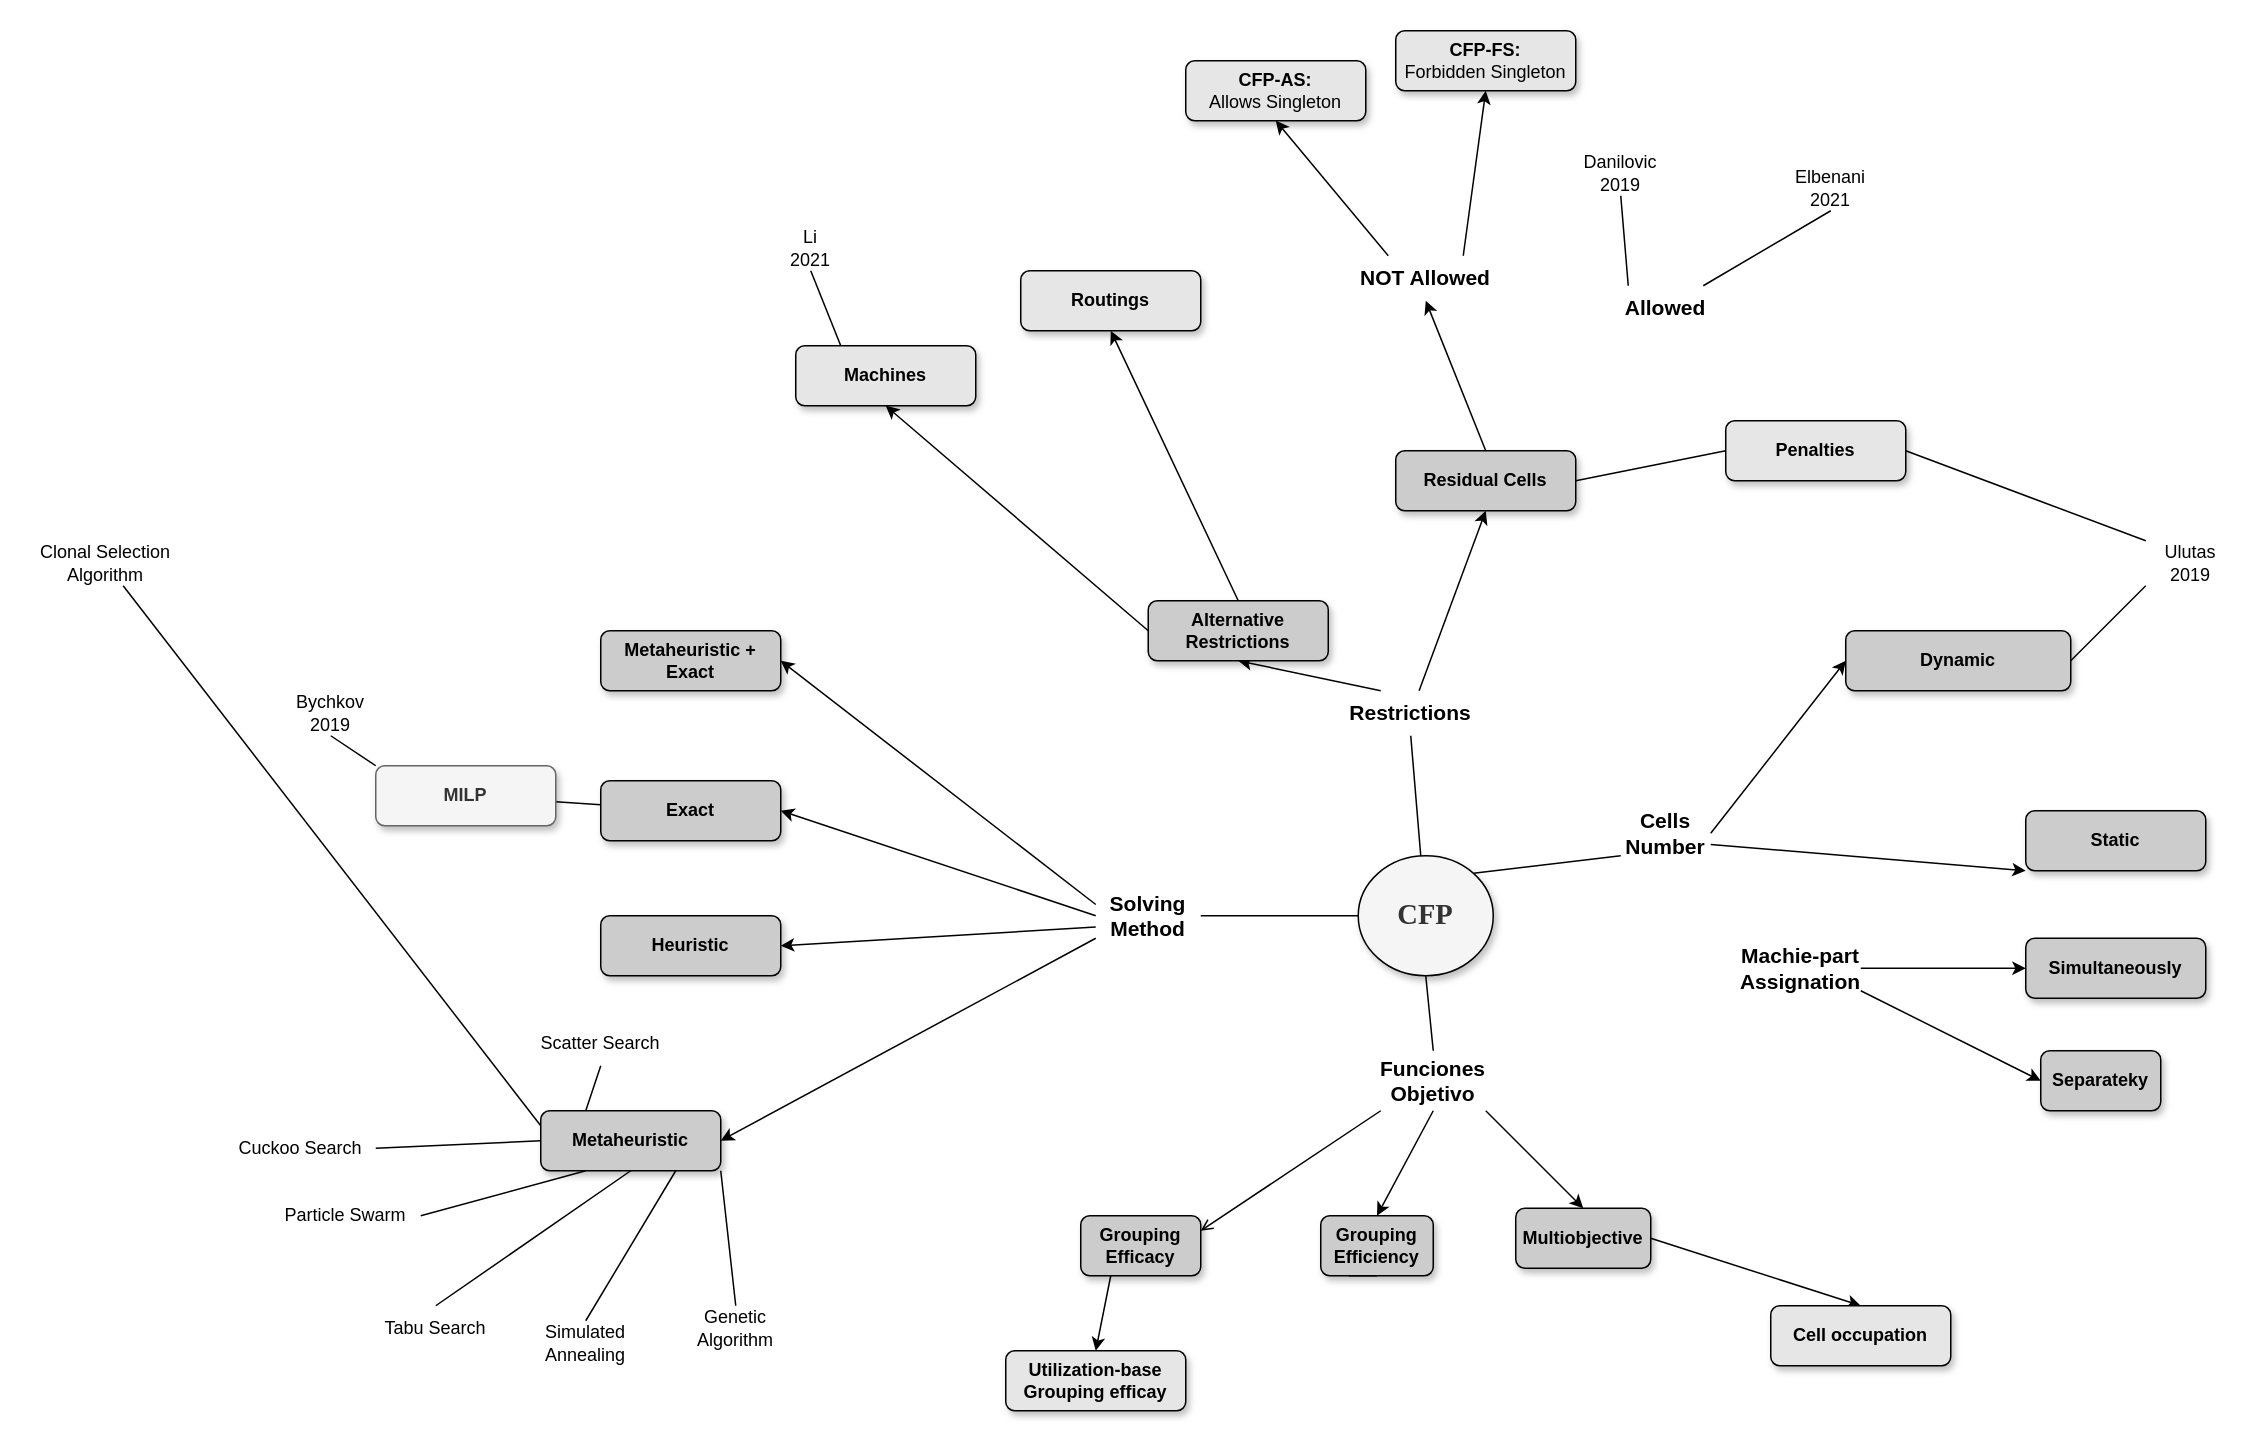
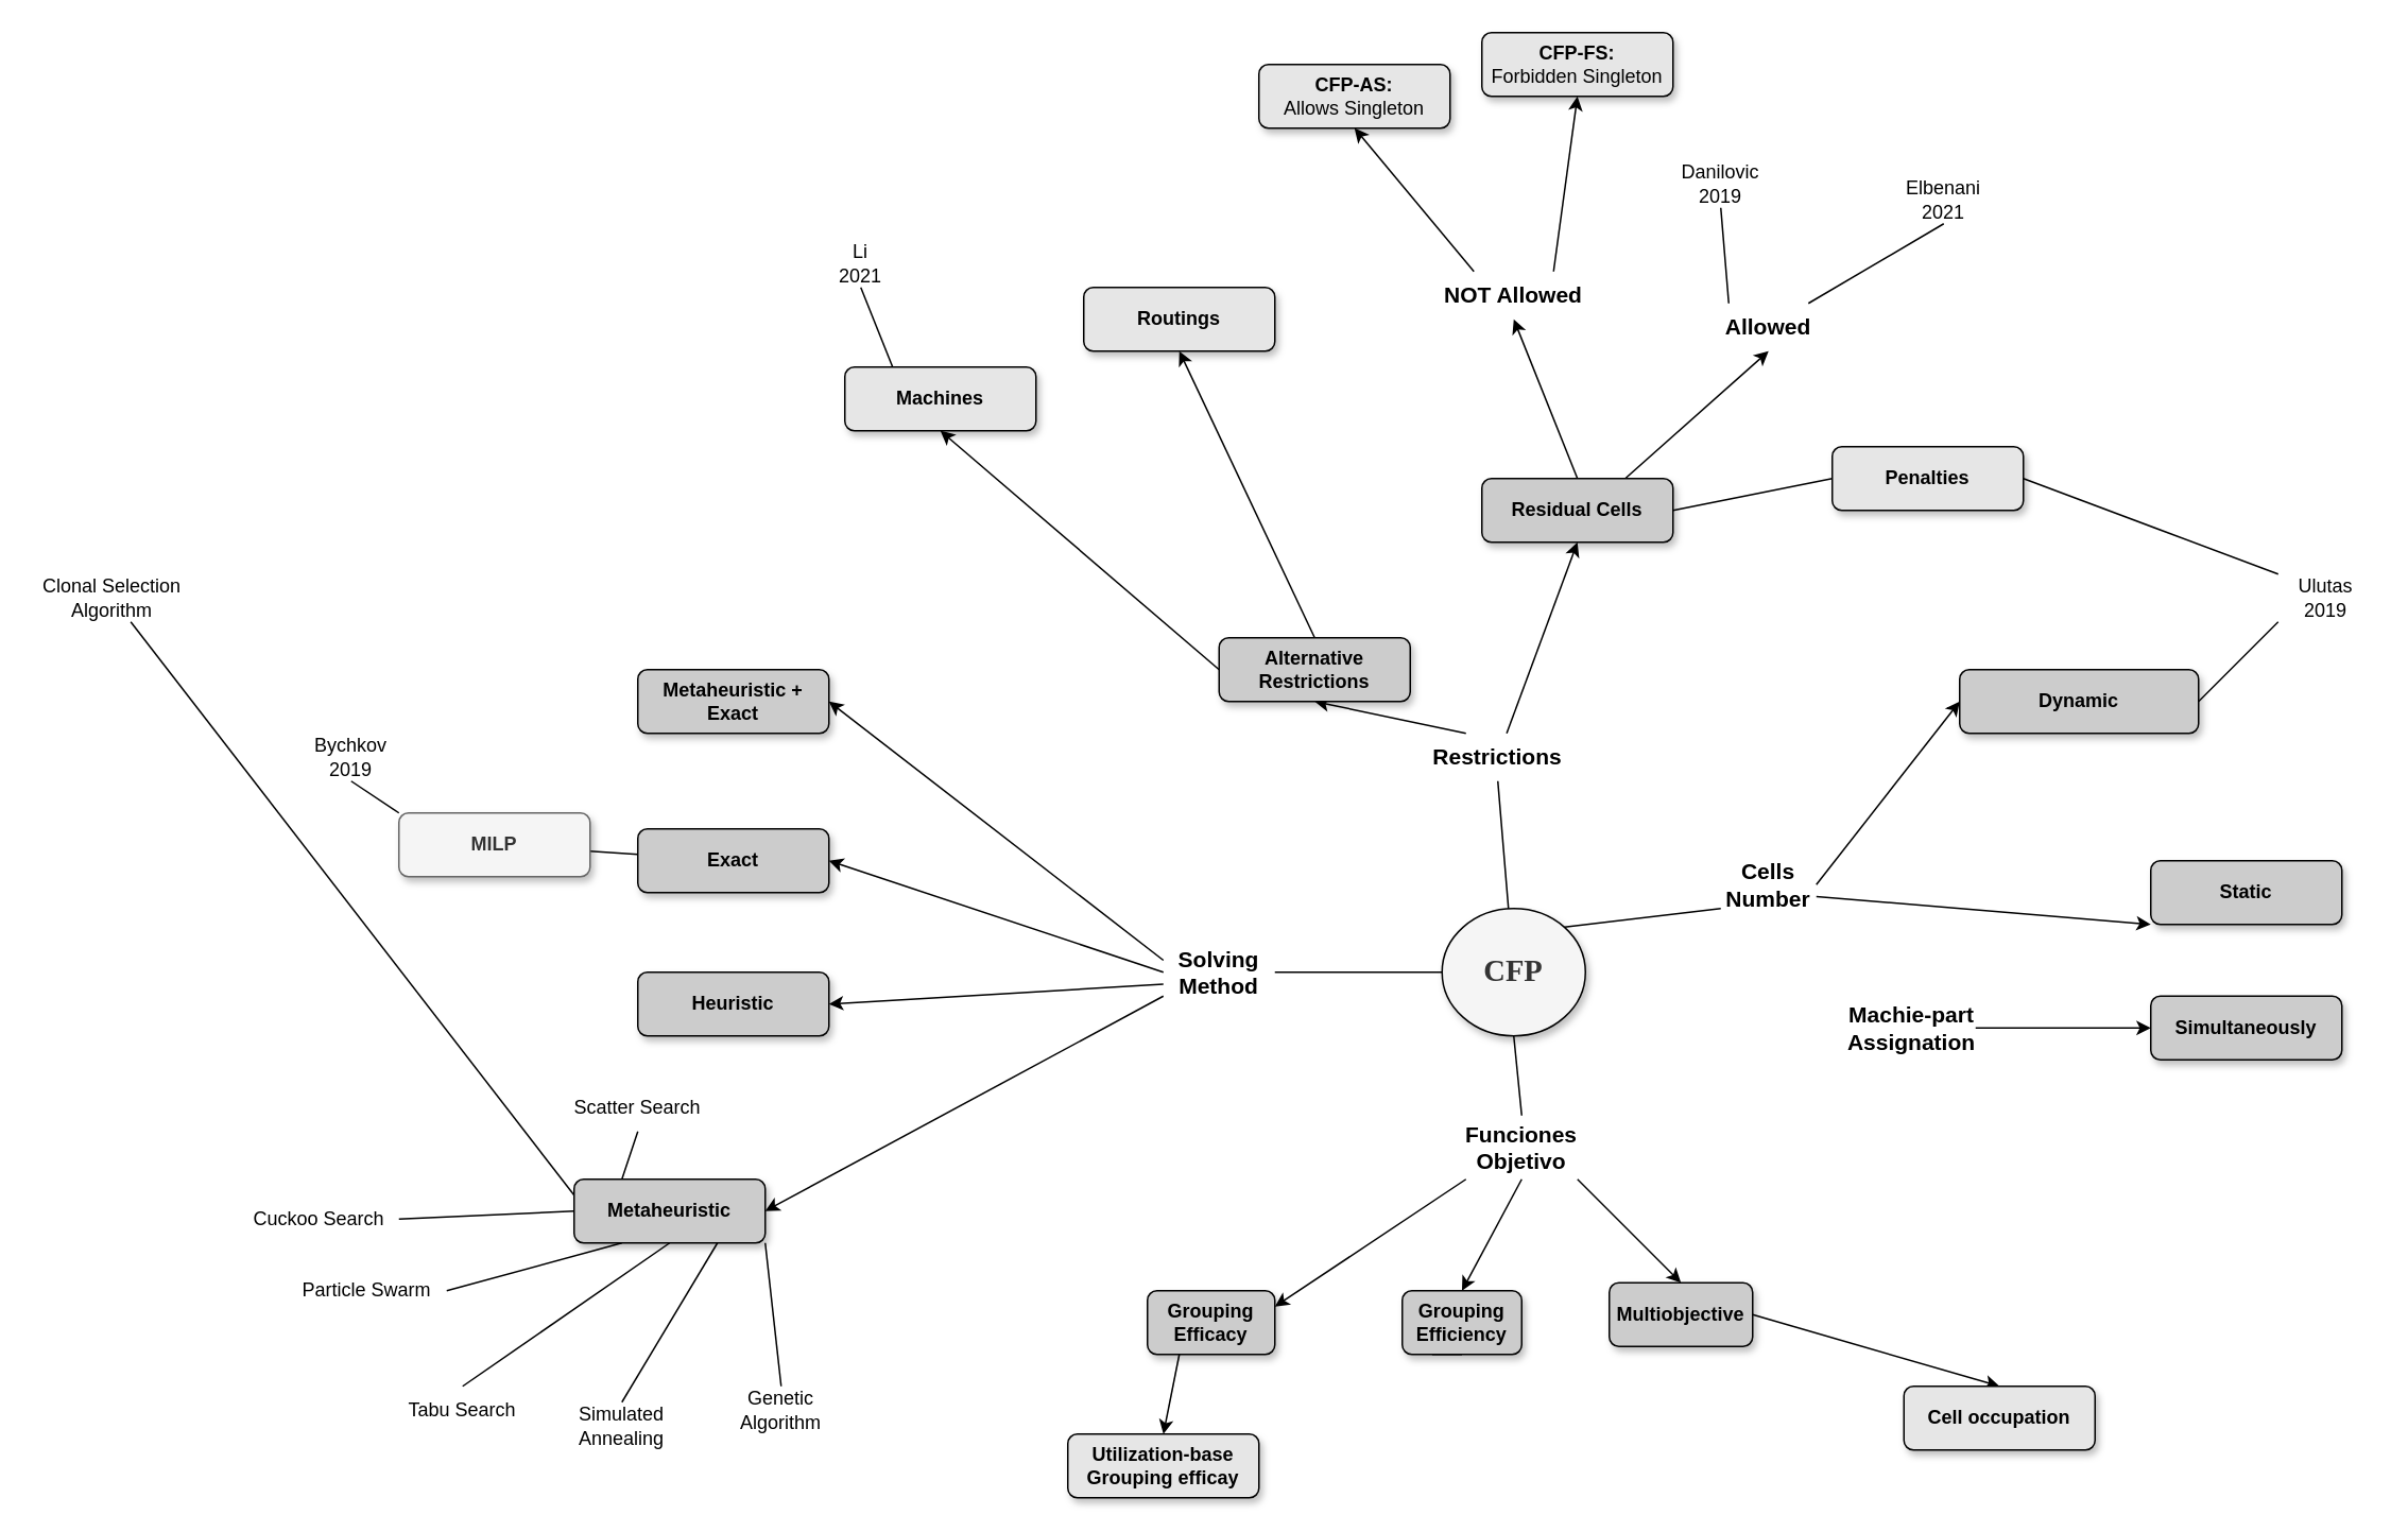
+ <mxCell id="14" style="edgeStyle=none;rounded=0;orthogonalLoop=1;jettySize=auto;html=1;exitX=0.75;exitY=0;exitDx=0;exitDy=0;entryX=0.5;entryY=1;entryDx=0;entryDy=0;fontSize=12;endArrow=classic;endFill=1;" edge="1" parent="1" source="16" target="37"><mxGeometry relative="1" as="geometry" /></mxCell>
- <mxCell id="72" style="edgeStyle=none;rounded=0;orthogonalLoop=1;jettySize=auto;html=1;exitX=1;exitY=1;exitDx=0;exitDy=0;entryX=0;entryY=0.5;entryDx=0;entryDy=0;fontSize=12;fontColor=#B3B3B3;endArrow=classic;endFill=1;" edge="1" parent="1" source="74" target="76"><mxGeometry relative="1" as="geometry" /></mxCell>
- <mxCell id="76" value="&lt;b&gt;Separateky&lt;br&gt;&lt;/b&gt;" style="rounded=1;whiteSpace=wrap;html=1;shadow=1;fontSize=12;strokeColor=#000000;strokeWidth=1;fillColor=#CCCCCC;gradientColor=none;" vertex="1" parent="1"><mxGeometry x="1360" y="700" width="80" height="40" as="geometry" /></mxCell>
- <mxCell id="59" style="edgeStyle=none;rounded=0;orthogonalLoop=1;jettySize=auto;html=1;exitX=0;exitY=1;exitDx=0;exitDy=0;entryX=1;entryY=0.25;entryDx=0;entryDy=0;fontSize=12;fontColor=#B3B3B3;endArrow=open;endFill=1;" edge="1" parent="1" source="62" target="68"><mxGeometry relative="1" as="geometry" /></mxCell>
+ <mxCell id="59" style="edgeStyle=none;rounded=0;orthogonalLoop=1;jettySize=auto;html=1;exitX=0;exitY=1;exitDx=0;exitDy=0;entryX=1;entryY=0.25;entryDx=0;entryDy=0;fontSize=12;fontColor=#B3B3B3;endArrow=classic;endFill=1;" edge="1" parent="1" source="62" target="68"><mxGeometry relative="1" as="geometry" /></mxCell>
- <mxCell id="71" value="&lt;b&gt;Cell occupation&lt;br&gt;&lt;/b&gt;" style="rounded=1;whiteSpace=wrap;html=1;shadow=1;fontSize=12;strokeColor=#000000;strokeWidth=1;fillColor=#E6E6E6;gradientColor=none;" vertex="1" parent="1"><mxGeometry x="1180" y="870" width="120" height="40" as="geometry" /></mxCell>
+ <mxCell id="71" value="&lt;b&gt;Cell occupation&lt;br&gt;&lt;/b&gt;" style="rounded=1;whiteSpace=wrap;html=1;shadow=1;fontSize=12;strokeColor=#000000;strokeWidth=1;fillColor=#E6E6E6;gradientColor=none;" vertex="1" parent="1"><mxGeometry x="1195" y="870" width="120" height="40" as="geometry" /></mxCell>
